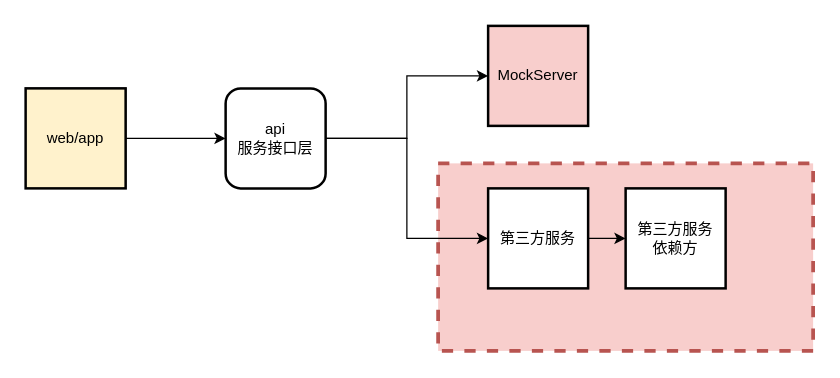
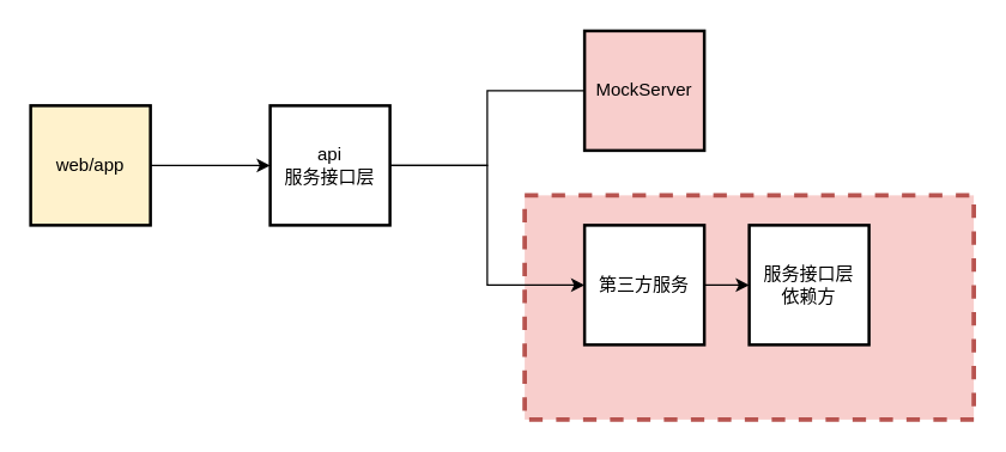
- <mxCell id="5" style="edgeStyle=orthogonalEdgeStyle;rounded=0;orthogonalLoop=1;jettySize=auto;html=1;exitX=1;exitY=0.5;exitDx=0;exitDy=0;entryX=0;entryY=0.5;entryDx=0;entryDy=0;" edge="1" parent="1" source="7" target="8"><mxGeometry relative="1" as="geometry" /></mxCell>
+ <mxCell id="5" style="edgeStyle=orthogonalEdgeStyle;rounded=0;orthogonalLoop=1;jettySize=auto;html=1;exitX=1;exitY=0.5;exitDx=0;exitDy=0;entryX=0;entryY=0.5;entryDx=0;entryDy=0;endArrow=none;" edge="1" parent="1" source="7" target="8"><mxGeometry relative="1" as="geometry" /></mxCell>
- <mxCell id="7" value="api&lt;br&gt;服务接口层" style="whiteSpace=wrap;html=1;aspect=fixed;strokeWidth=2;rounded=1;" vertex="1" parent="1"><mxGeometry x="180" y="70" width="80" height="80" as="geometry" /></mxCell>
+ <mxCell id="7" value="api&lt;br&gt;服务接口层" style="whiteSpace=wrap;html=1;aspect=fixed;strokeWidth=2;" vertex="1" parent="1"><mxGeometry x="180" y="70" width="80" height="80" as="geometry" /></mxCell>
- <mxCell id="9" value="第三方服务&lt;br&gt;依赖方" style="whiteSpace=wrap;html=1;aspect=fixed;strokeWidth=2;" vertex="1" parent="1"><mxGeometry x="500" y="150" width="80" height="80" as="geometry" /></mxCell>
+ <mxCell id="9" value="服务接口层&lt;br&gt;依赖方" style="whiteSpace=wrap;html=1;aspect=fixed;strokeWidth=2;" vertex="1" parent="1"><mxGeometry x="500" y="150" width="80" height="80" as="geometry" /></mxCell>
